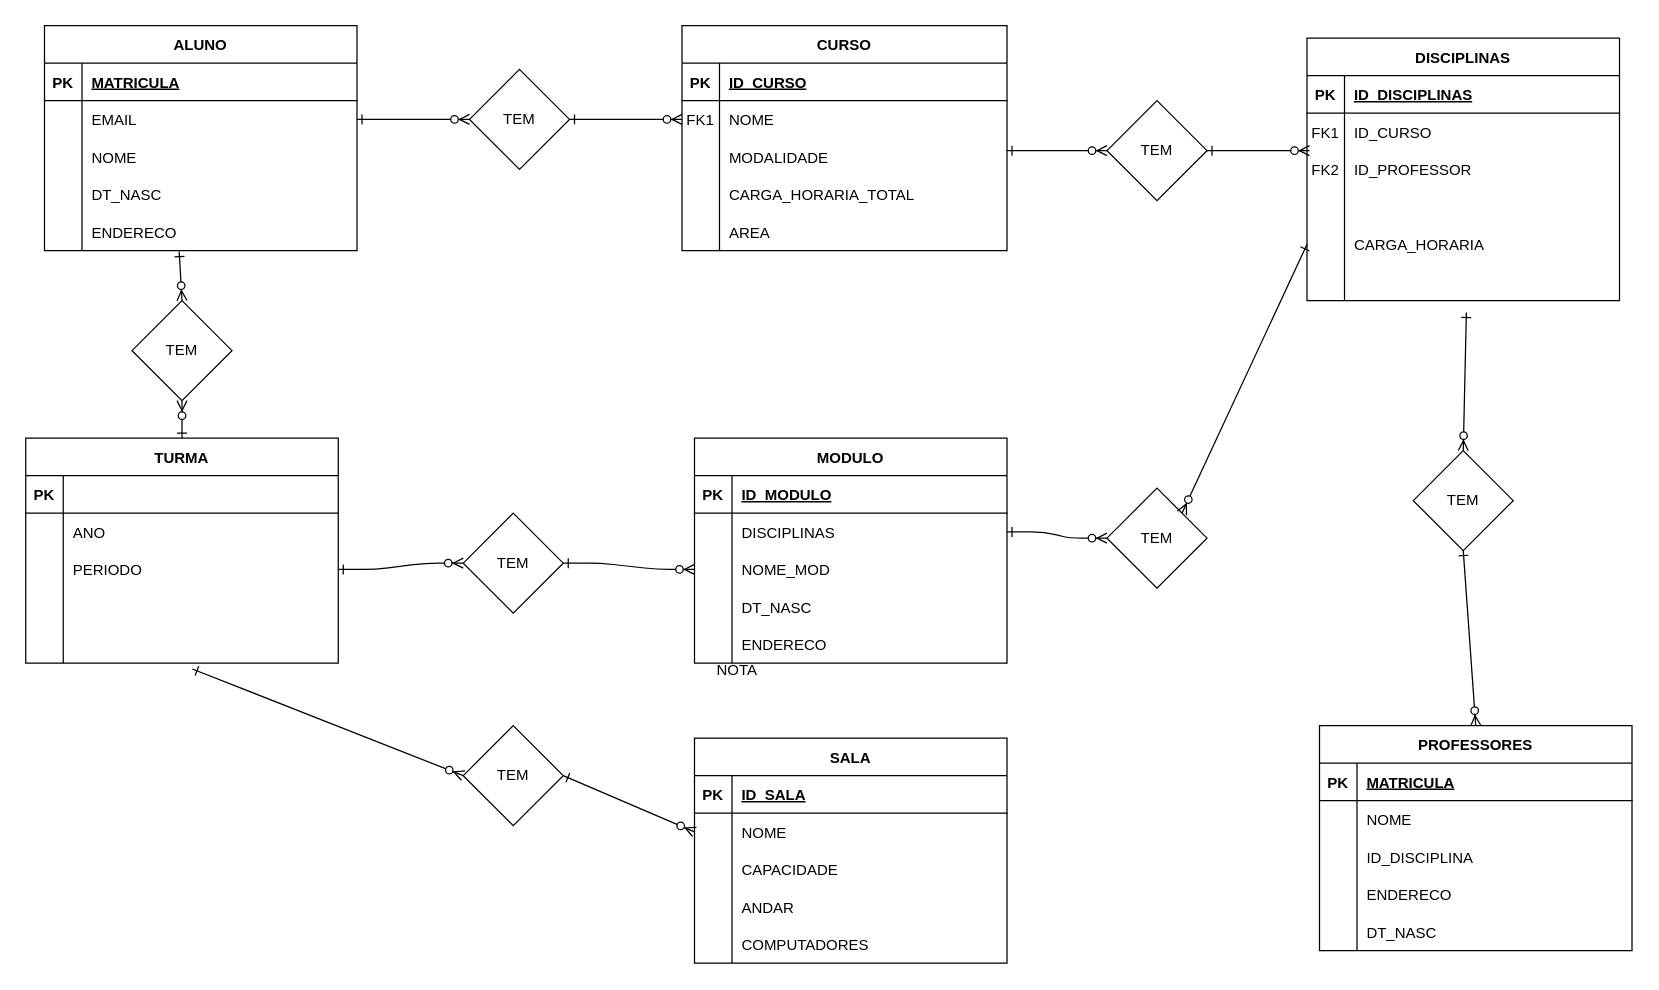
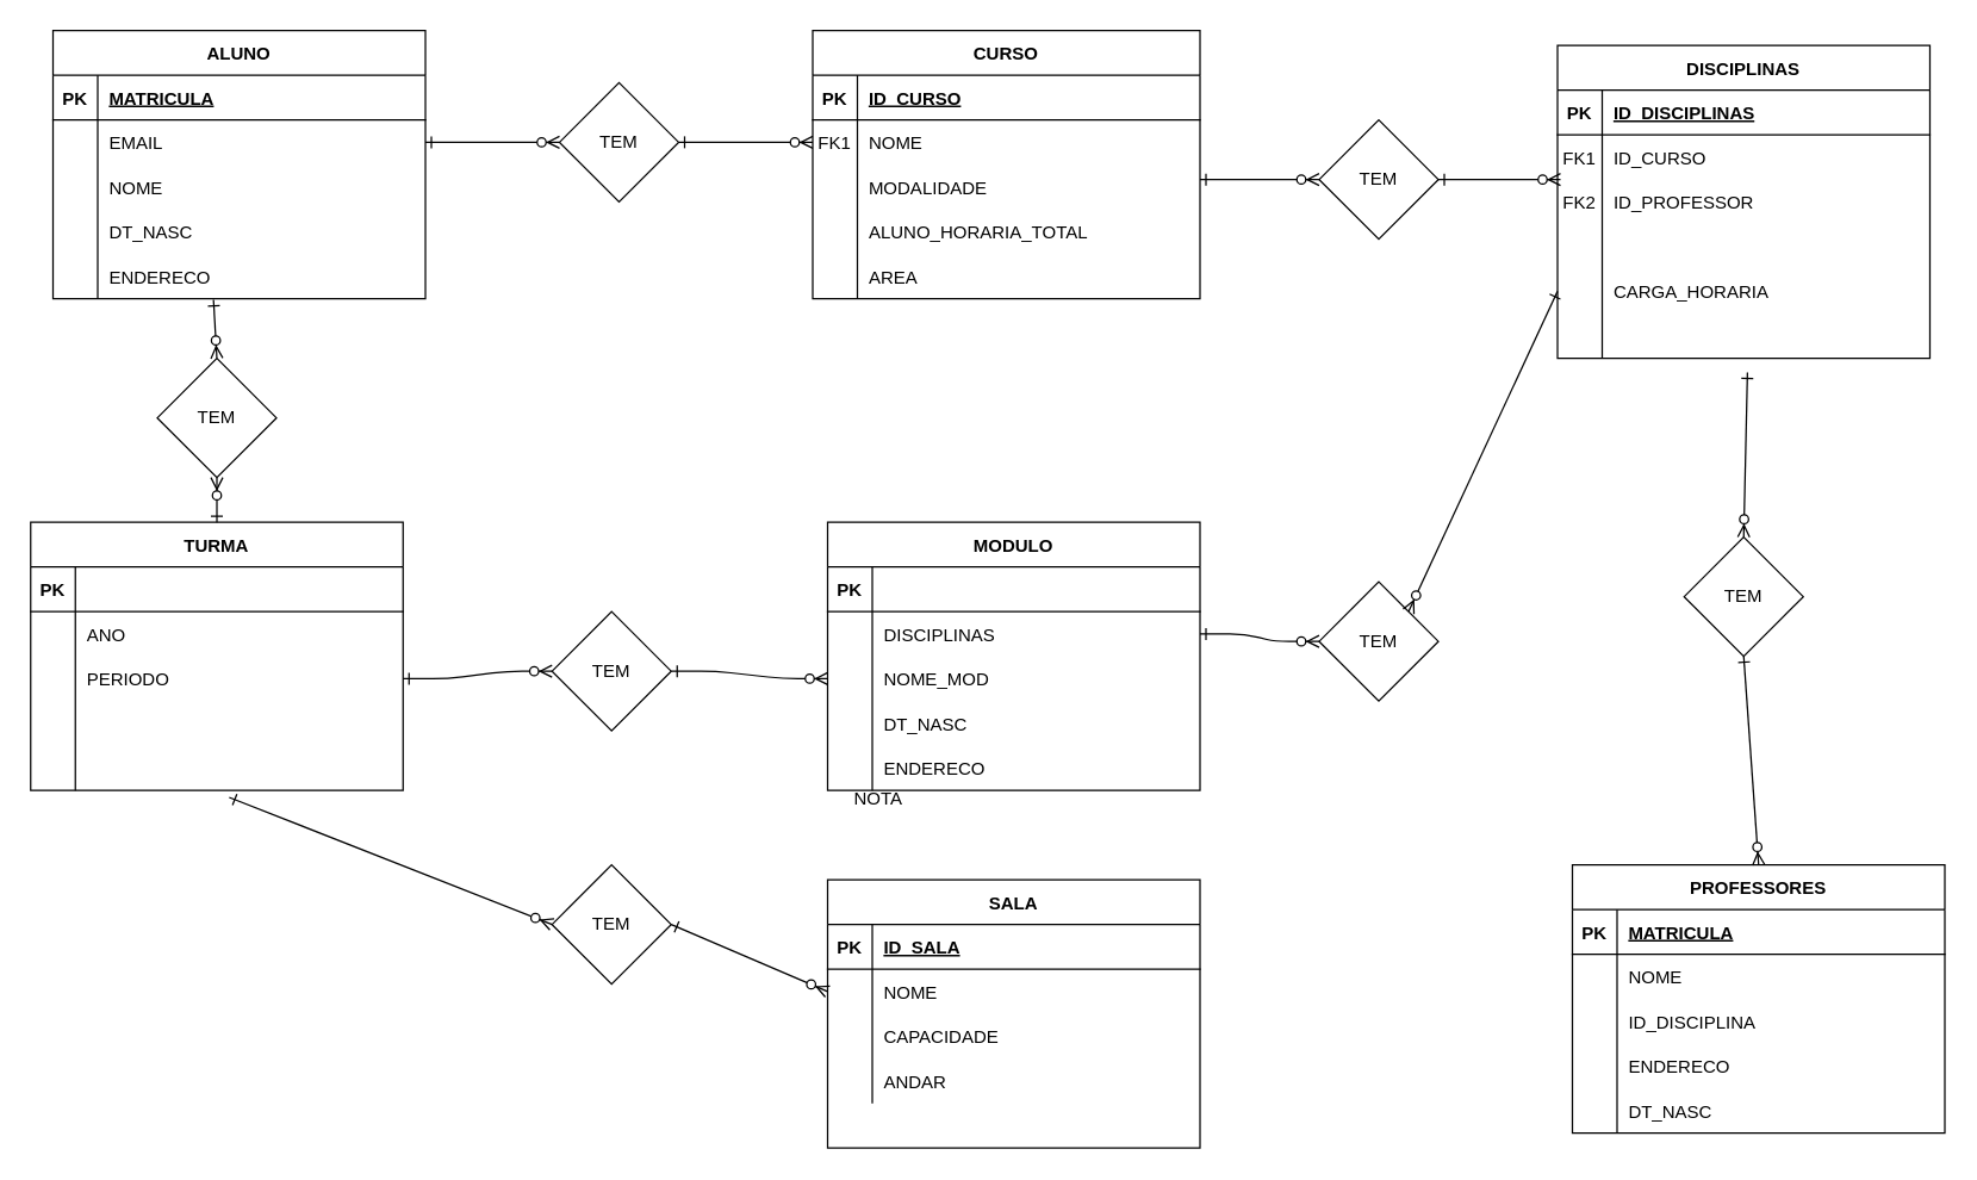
- <mxCell id="16" value="CARGA_HORARIA_TOTAL" style="shape=partialRectangle;overflow=hidden;connectable=0;fillColor=none;top=0;left=0;bottom=0;right=0;align=left;spacingLeft=6;" parent="14" vertex="1"><mxGeometry x="30" width="230" height="30" as="geometry"><mxRectangle width="230" height="30" as="alternateBounds" /></mxGeometry></mxCell>
+ <mxCell id="16" value="ALUNO_HORARIA_TOTAL" style="shape=partialRectangle;overflow=hidden;connectable=0;fillColor=none;top=0;left=0;bottom=0;right=0;align=left;spacingLeft=6;" parent="14" vertex="1"><mxGeometry x="30" width="230" height="30" as="geometry"><mxRectangle width="230" height="30" as="alternateBounds" /></mxGeometry></mxCell>
- <mxCell id="58" value="ID_MODULO" style="shape=partialRectangle;overflow=hidden;connectable=0;fillColor=none;top=0;left=0;bottom=0;right=0;align=left;spacingLeft=6;fontStyle=5;" parent="56" vertex="1"><mxGeometry x="30" width="220" height="30" as="geometry"><mxRectangle width="220" height="30" as="alternateBounds" /></mxGeometry></mxCell>
- <mxCell id="103" value="COMPUTADORES" style="shape=partialRectangle;overflow=hidden;connectable=0;fillColor=none;top=0;left=0;bottom=0;right=0;align=left;spacingLeft=6;" parent="101" vertex="1"><mxGeometry x="30" width="220" height="30" as="geometry"><mxRectangle width="220" height="30" as="alternateBounds" /></mxGeometry></mxCell>
